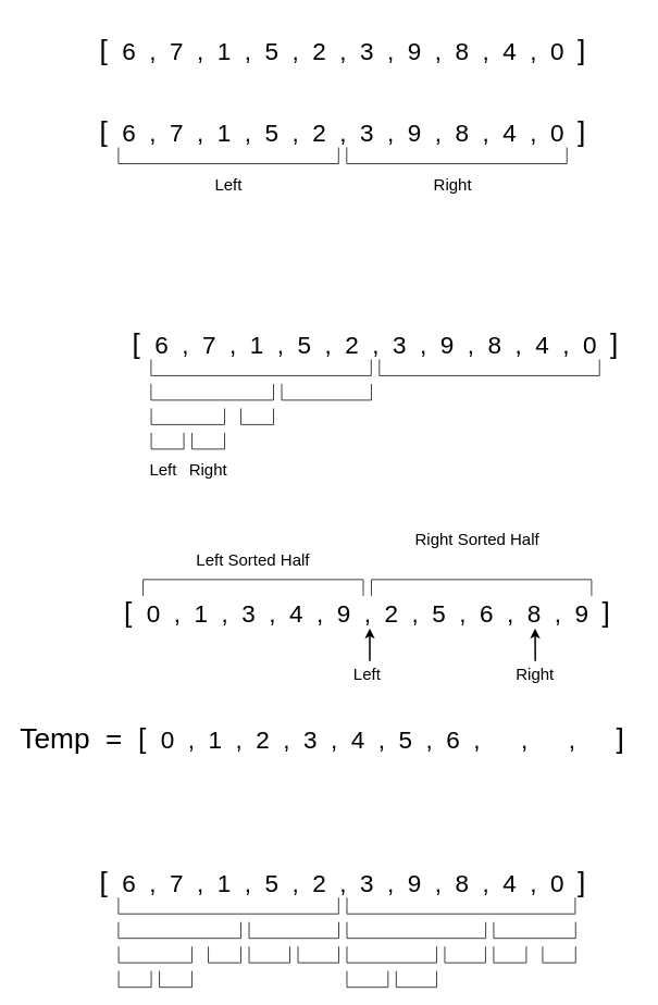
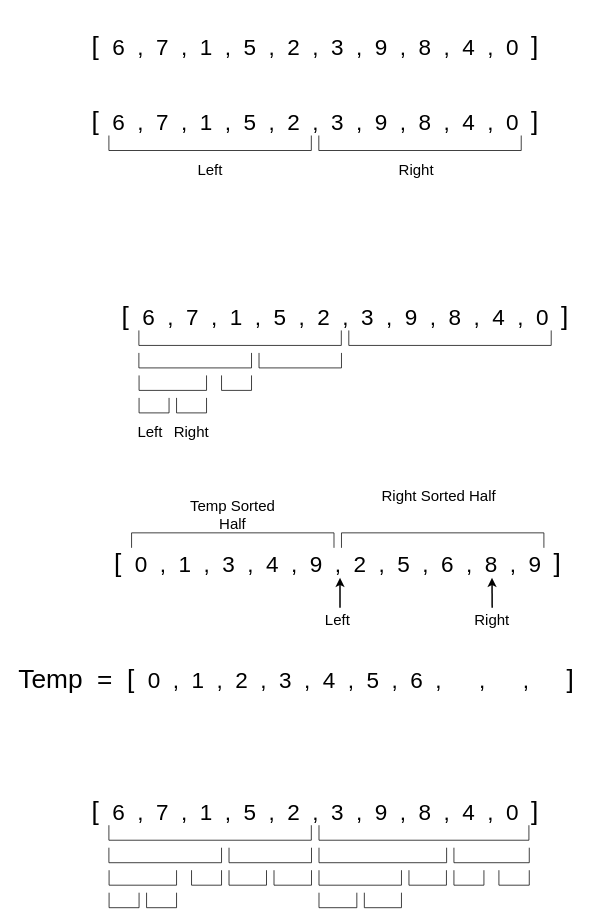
- <mxCell id="50" value="&lt;font style=&quot;font-size: 20px&quot;&gt;Left Sorted Half&lt;/font&gt;" style="text;html=1;strokeColor=none;fillColor=none;align=center;verticalAlign=middle;whiteSpace=wrap;rounded=0;" vertex="1" parent="1"><mxGeometry x="235" y="670" width="150" height="30" as="geometry" /></mxCell>
+ <mxCell id="50" value="&lt;font style=&quot;font-size: 20px&quot;&gt;Temp Sorted Half&lt;/font&gt;" style="text;html=1;strokeColor=none;fillColor=none;align=center;verticalAlign=middle;whiteSpace=wrap;rounded=0;" vertex="1" parent="1"><mxGeometry x="235" y="670" width="150" height="30" as="geometry" /></mxCell>
